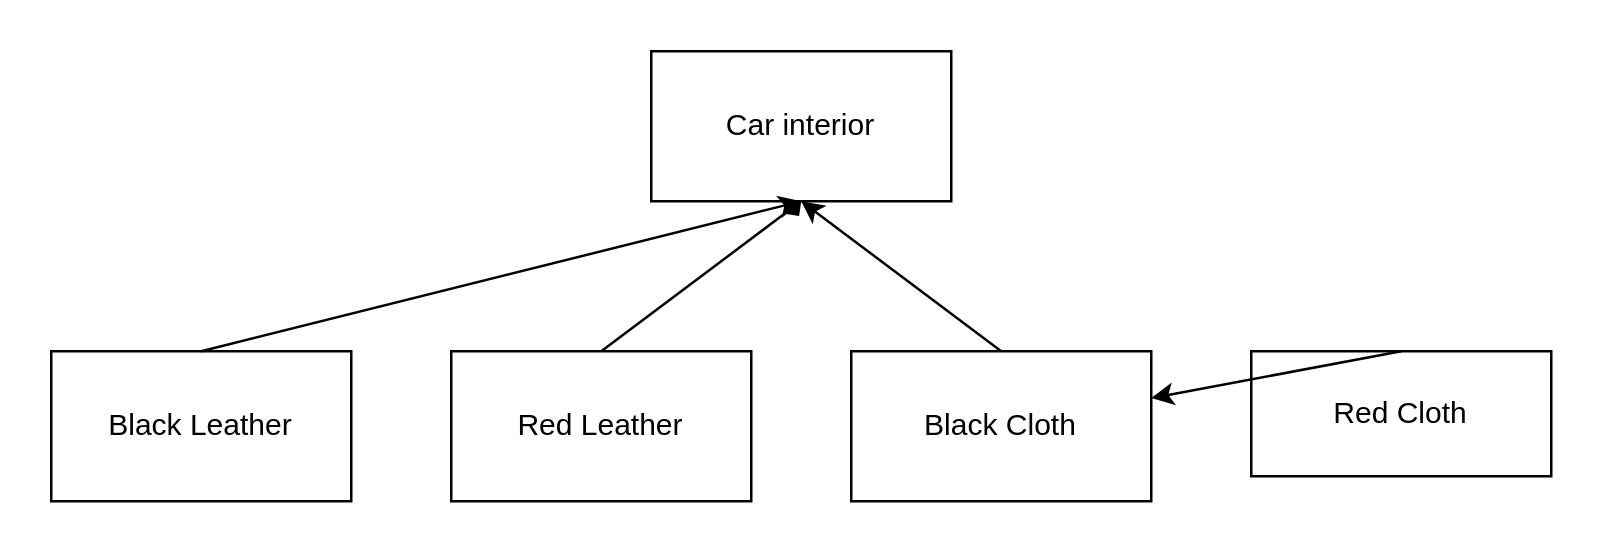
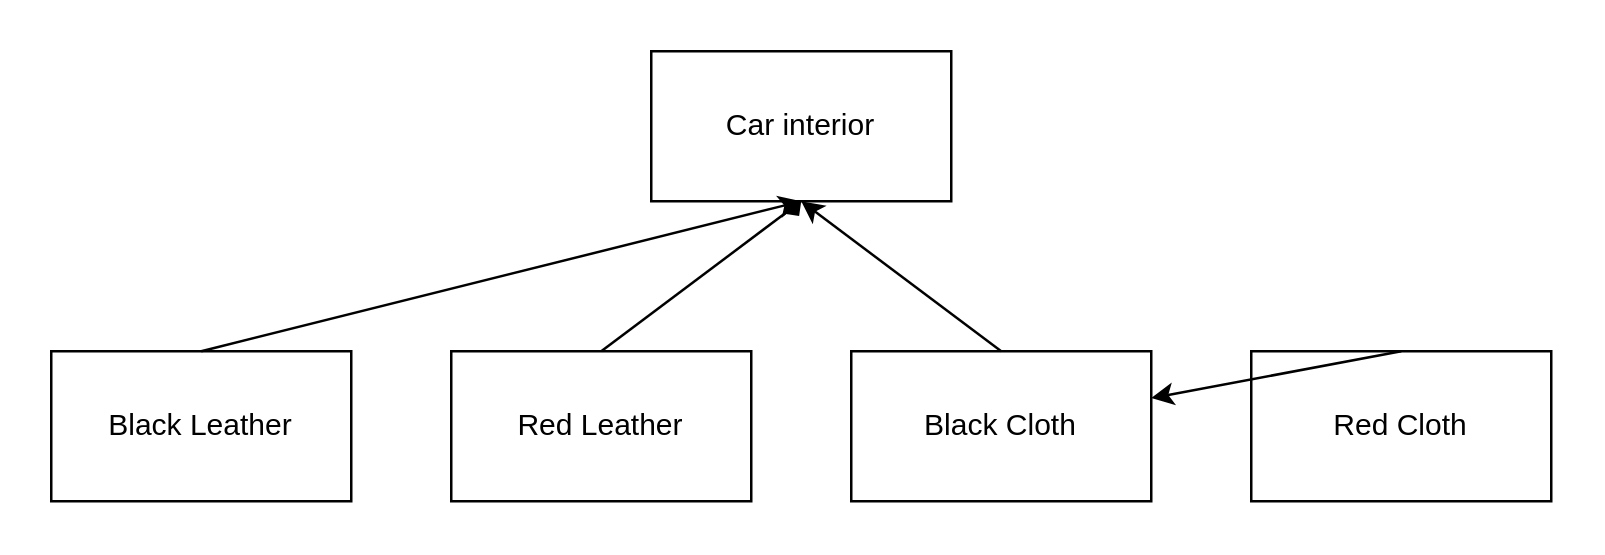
- <mxCell id="6" value="Red Cloth" style="rounded=0;whiteSpace=wrap;html=1;" vertex="1" parent="1"><mxGeometry x="500" y="140" width="120" height="50" as="geometry" /></mxCell>
+ <mxCell id="6" value="Red Cloth" style="rounded=0;whiteSpace=wrap;html=1;" vertex="1" parent="1"><mxGeometry x="500" y="140" width="120" height="60" as="geometry" /></mxCell>
